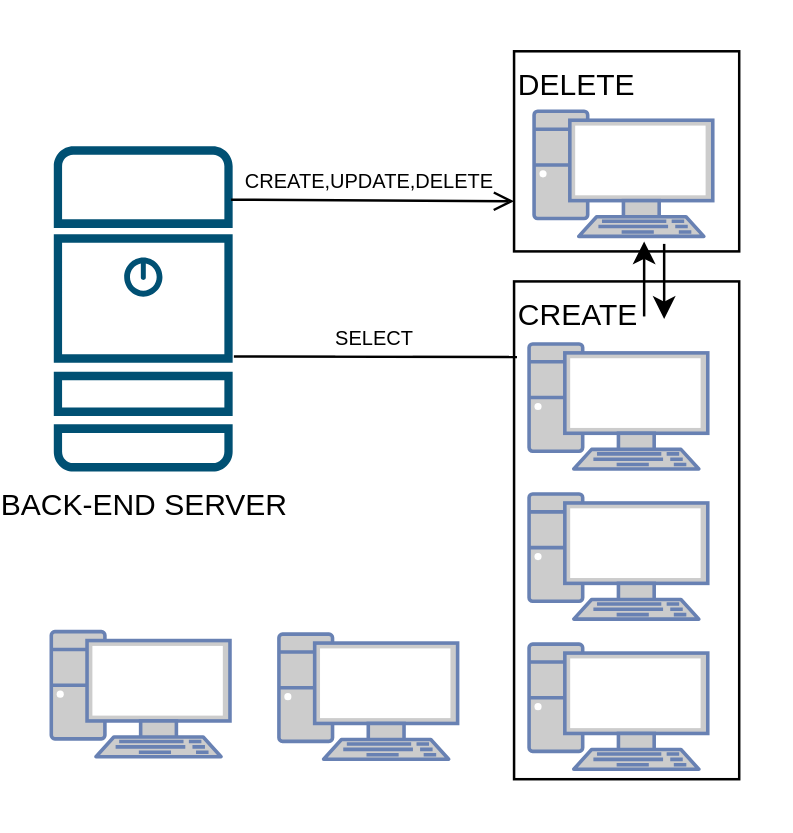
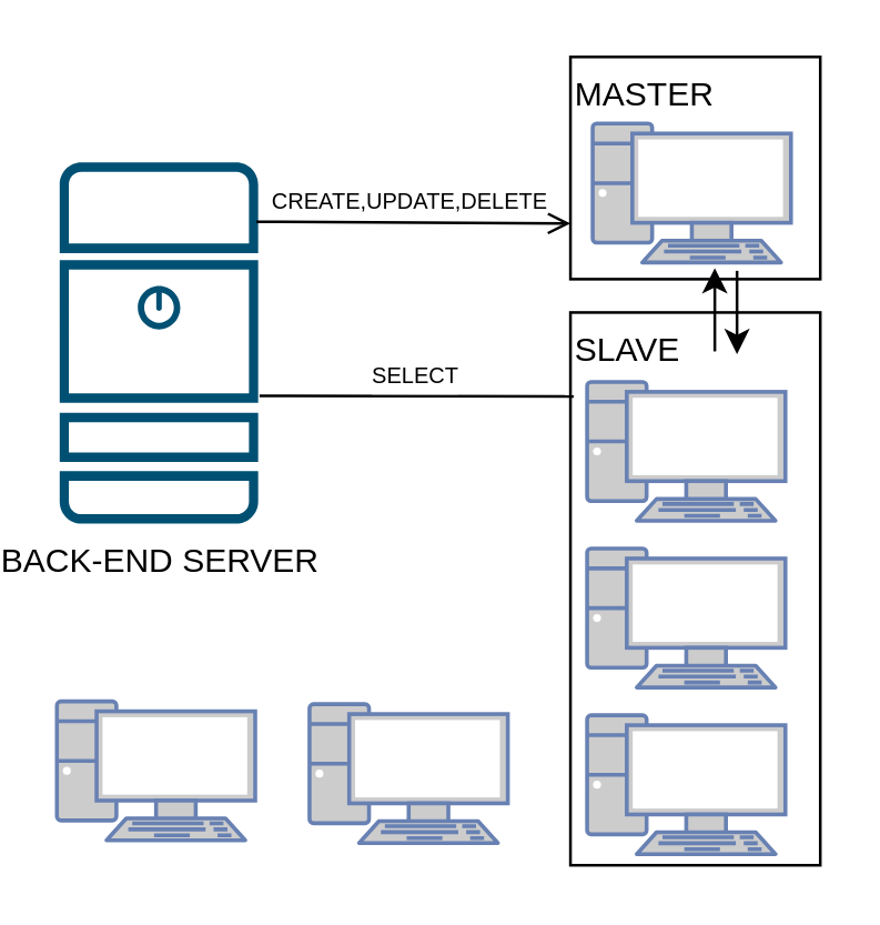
- <mxCell id="28" value="DELETE" style="rounded=0;whiteSpace=wrap;html=1;align=left;verticalAlign=top;fontFamily=Helvetica;fontSize=12;fontColor=default;fillColor=none;gradientColor=none;" parent="24" vertex="1"><mxGeometry width="90" height="80" as="geometry" /></mxCell>
+ <mxCell id="28" value="MASTER" style="rounded=0;whiteSpace=wrap;html=1;align=left;verticalAlign=top;fontFamily=Helvetica;fontSize=12;fontColor=default;fillColor=none;gradientColor=none;" parent="24" vertex="1"><mxGeometry width="90" height="80" as="geometry" /></mxCell>
- <mxCell id="23" value="CREATE" style="rounded=0;whiteSpace=wrap;html=1;align=left;verticalAlign=top;fontFamily=Helvetica;fontSize=12;fontColor=default;fillColor=none;gradientColor=none;" parent="13" vertex="1"><mxGeometry width="90" height="199" as="geometry" /></mxCell>
+ <mxCell id="23" value="SLAVE" style="rounded=0;whiteSpace=wrap;html=1;align=left;verticalAlign=top;fontFamily=Helvetica;fontSize=12;fontColor=default;fillColor=none;gradientColor=none;" parent="13" vertex="1"><mxGeometry width="90" height="199" as="geometry" /></mxCell>
